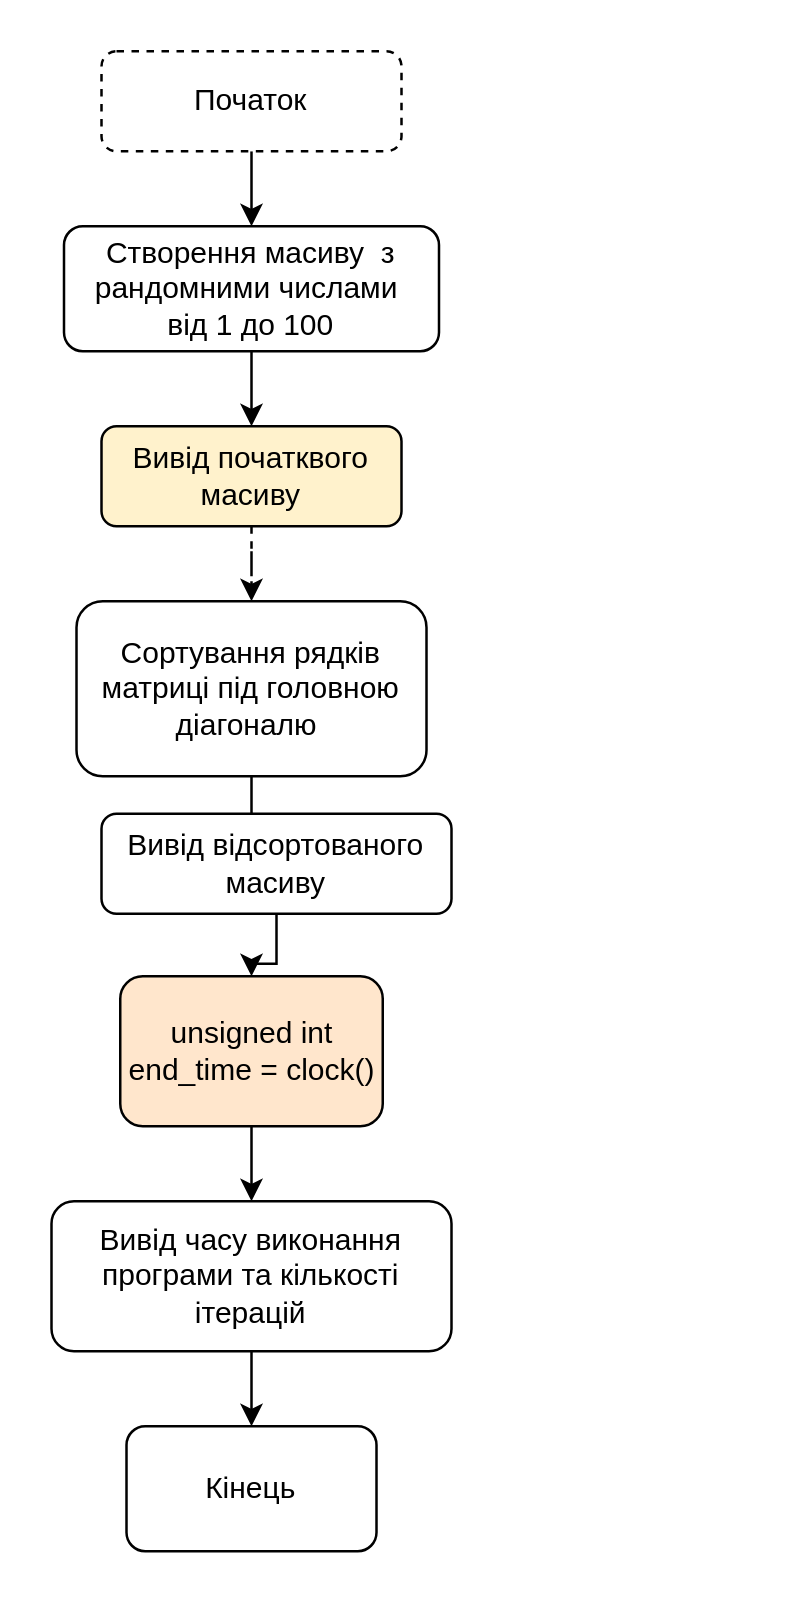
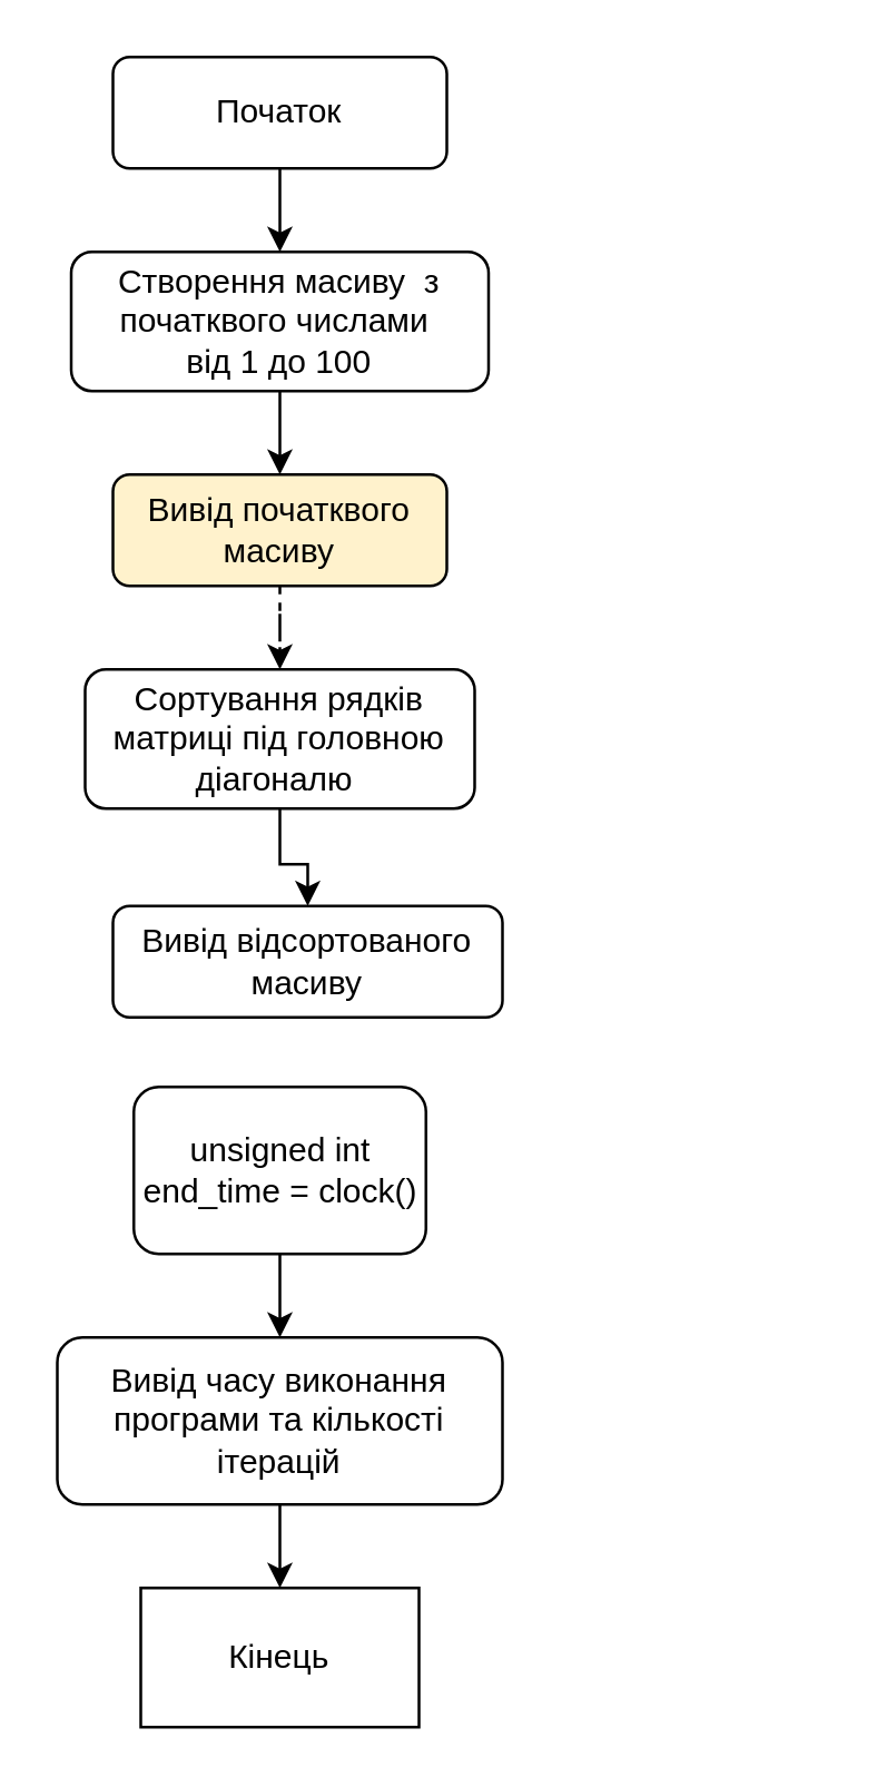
- <mxCell id="3" value="Початок" style="rounded=1;whiteSpace=wrap;html=1;fontSize=12;glass=0;strokeWidth=1;shadow=0;dashed=1;" vertex="1" parent="1"><mxGeometry x="40" y="20" width="120" height="40" as="geometry" /></mxCell>
+ <mxCell id="3" value="Початок" style="rounded=1;whiteSpace=wrap;html=1;fontSize=12;glass=0;strokeWidth=1;shadow=0;" vertex="1" parent="1"><mxGeometry x="40" y="20" width="120" height="40" as="geometry" /></mxCell>
- <mxCell id="10" value="Створення масиву&amp;nbsp; з рандомними числами&amp;nbsp;&lt;br&gt;від 1 до 100" style="rounded=1;whiteSpace=wrap;html=1;fontSize=12;glass=0;strokeWidth=1;shadow=0;" vertex="1" parent="1"><mxGeometry x="25" y="90" width="150" height="50" as="geometry" /></mxCell>
+ <mxCell id="10" value="Створення масиву&amp;nbsp; з початквого числами&amp;nbsp;&lt;br&gt;від 1 до 100" style="rounded=1;whiteSpace=wrap;html=1;fontSize=12;glass=0;strokeWidth=1;shadow=0;" vertex="1" parent="1"><mxGeometry x="25" y="90" width="150" height="50" as="geometry" /></mxCell>
- <mxCell id="19" value="Сортування рядків матриці під головною діагоналю&amp;nbsp;" style="rounded=1;whiteSpace=wrap;html=1;fontSize=12;glass=0;strokeWidth=1;shadow=0;" vertex="1" parent="1"><mxGeometry x="30" y="240" width="140" height="70" as="geometry" /></mxCell>
+ <mxCell id="19" value="Сортування рядків матриці під головною діагоналю&amp;nbsp;" style="rounded=1;whiteSpace=wrap;html=1;fontSize=12;glass=0;strokeWidth=1;shadow=0;" vertex="1" parent="1"><mxGeometry x="30" y="240" width="140" height="50" as="geometry" /></mxCell>
- <mxCell id="20" value="" style="edgeStyle=orthogonalEdgeStyle;rounded=0;orthogonalLoop=1;jettySize=auto;html=1;" edge="1" parent="1" source="21" target="12"><mxGeometry relative="1" as="geometry" /></mxCell>
- <mxCell id="12" value="unsigned int end_time = clock()" style="rounded=1;whiteSpace=wrap;html=1;fillColor=#ffe6cc;" vertex="1" parent="1"><mxGeometry x="47.5" y="390" width="105" height="60" as="geometry" /></mxCell>
+ <mxCell id="12" value="unsigned int end_time = clock()" style="rounded=1;whiteSpace=wrap;html=1;" vertex="1" parent="1"><mxGeometry x="47.5" y="390" width="105" height="60" as="geometry" /></mxCell>
- <mxCell id="15" value="Кінець" style="rounded=1;whiteSpace=wrap;html=1;fontSize=12;glass=0;strokeWidth=1;shadow=0;" vertex="1" parent="1"><mxGeometry x="50" y="570" width="100" height="50" as="geometry" /></mxCell>
+ <mxCell id="15" value="Кінець" style="whiteSpace=wrap;html=1;fontSize=12;glass=0;strokeWidth=1;shadow=0;rounded=0;" vertex="1" parent="1"><mxGeometry x="50" y="570" width="100" height="50" as="geometry" /></mxCell>
